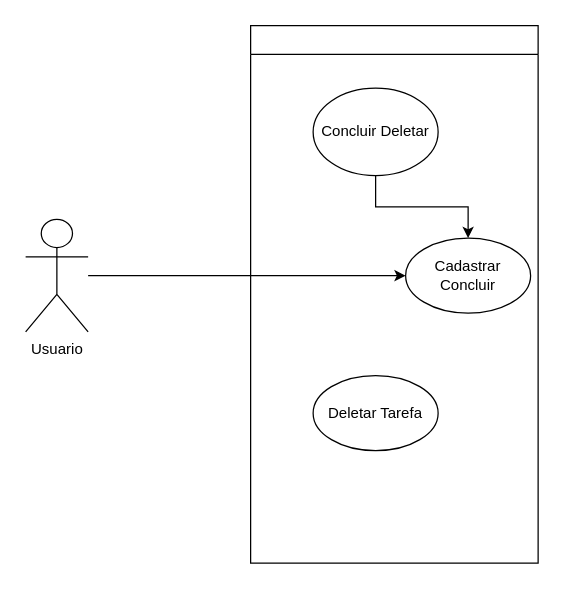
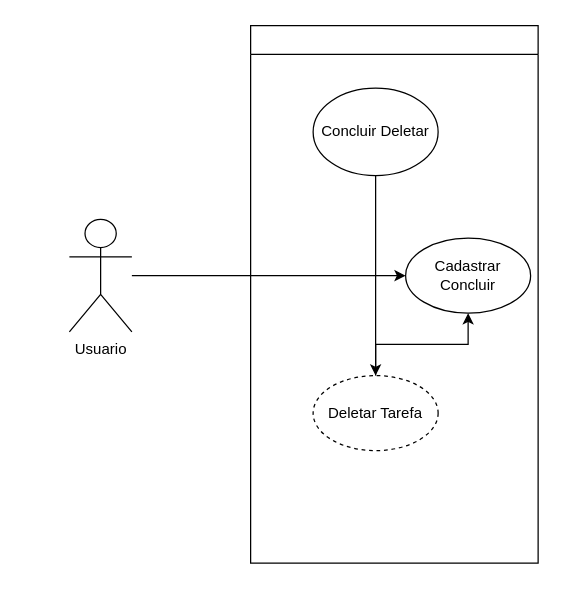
- <mxCell id="6" value="" style="edgeStyle=orthogonalEdgeStyle;rounded=0;orthogonalLoop=1;jettySize=auto;html=1;" edge="1" parent="4" source="7" target="5"><mxGeometry relative="1" as="geometry" /></mxCell>
+ <mxCell id="6" value="" style="edgeStyle=orthogonalEdgeStyle;rounded=0;orthogonalLoop=1;jettySize=auto;html=1;" edge="1" parent="4" source="7" target="9"><mxGeometry relative="1" as="geometry" /></mxCell>
- <mxCell id="3" value="Usuario" style="shape=umlActor;verticalLabelPosition=bottom;verticalAlign=top;html=1;outlineConnect=0;" parent="1" vertex="1"><mxGeometry x="20" y="175" width="50" height="90" as="geometry" /></mxCell>
+ <mxCell id="3" value="Usuario" style="shape=umlActor;verticalLabelPosition=bottom;verticalAlign=top;html=1;outlineConnect=0;" parent="1" vertex="1"><mxGeometry x="55" y="175" width="50" height="90" as="geometry" /></mxCell>
+ <mxCell id="8" value="" style="edgeStyle=orthogonalEdgeStyle;rounded=0;orthogonalLoop=1;jettySize=auto;html=1;" edge="1" parent="4" source="9" target="5"><mxGeometry relative="1" as="geometry" /></mxCell>
- <mxCell id="9" value="Deletar Tarefa" style="ellipse;whiteSpace=wrap;html=1;" vertex="1" parent="4"><mxGeometry x="50" y="280" width="100" height="60" as="geometry" /></mxCell>
+ <mxCell id="9" value="Deletar Tarefa" style="ellipse;whiteSpace=wrap;html=1;dashed=1;" vertex="1" parent="4"><mxGeometry x="50" y="280" width="100" height="60" as="geometry" /></mxCell>
